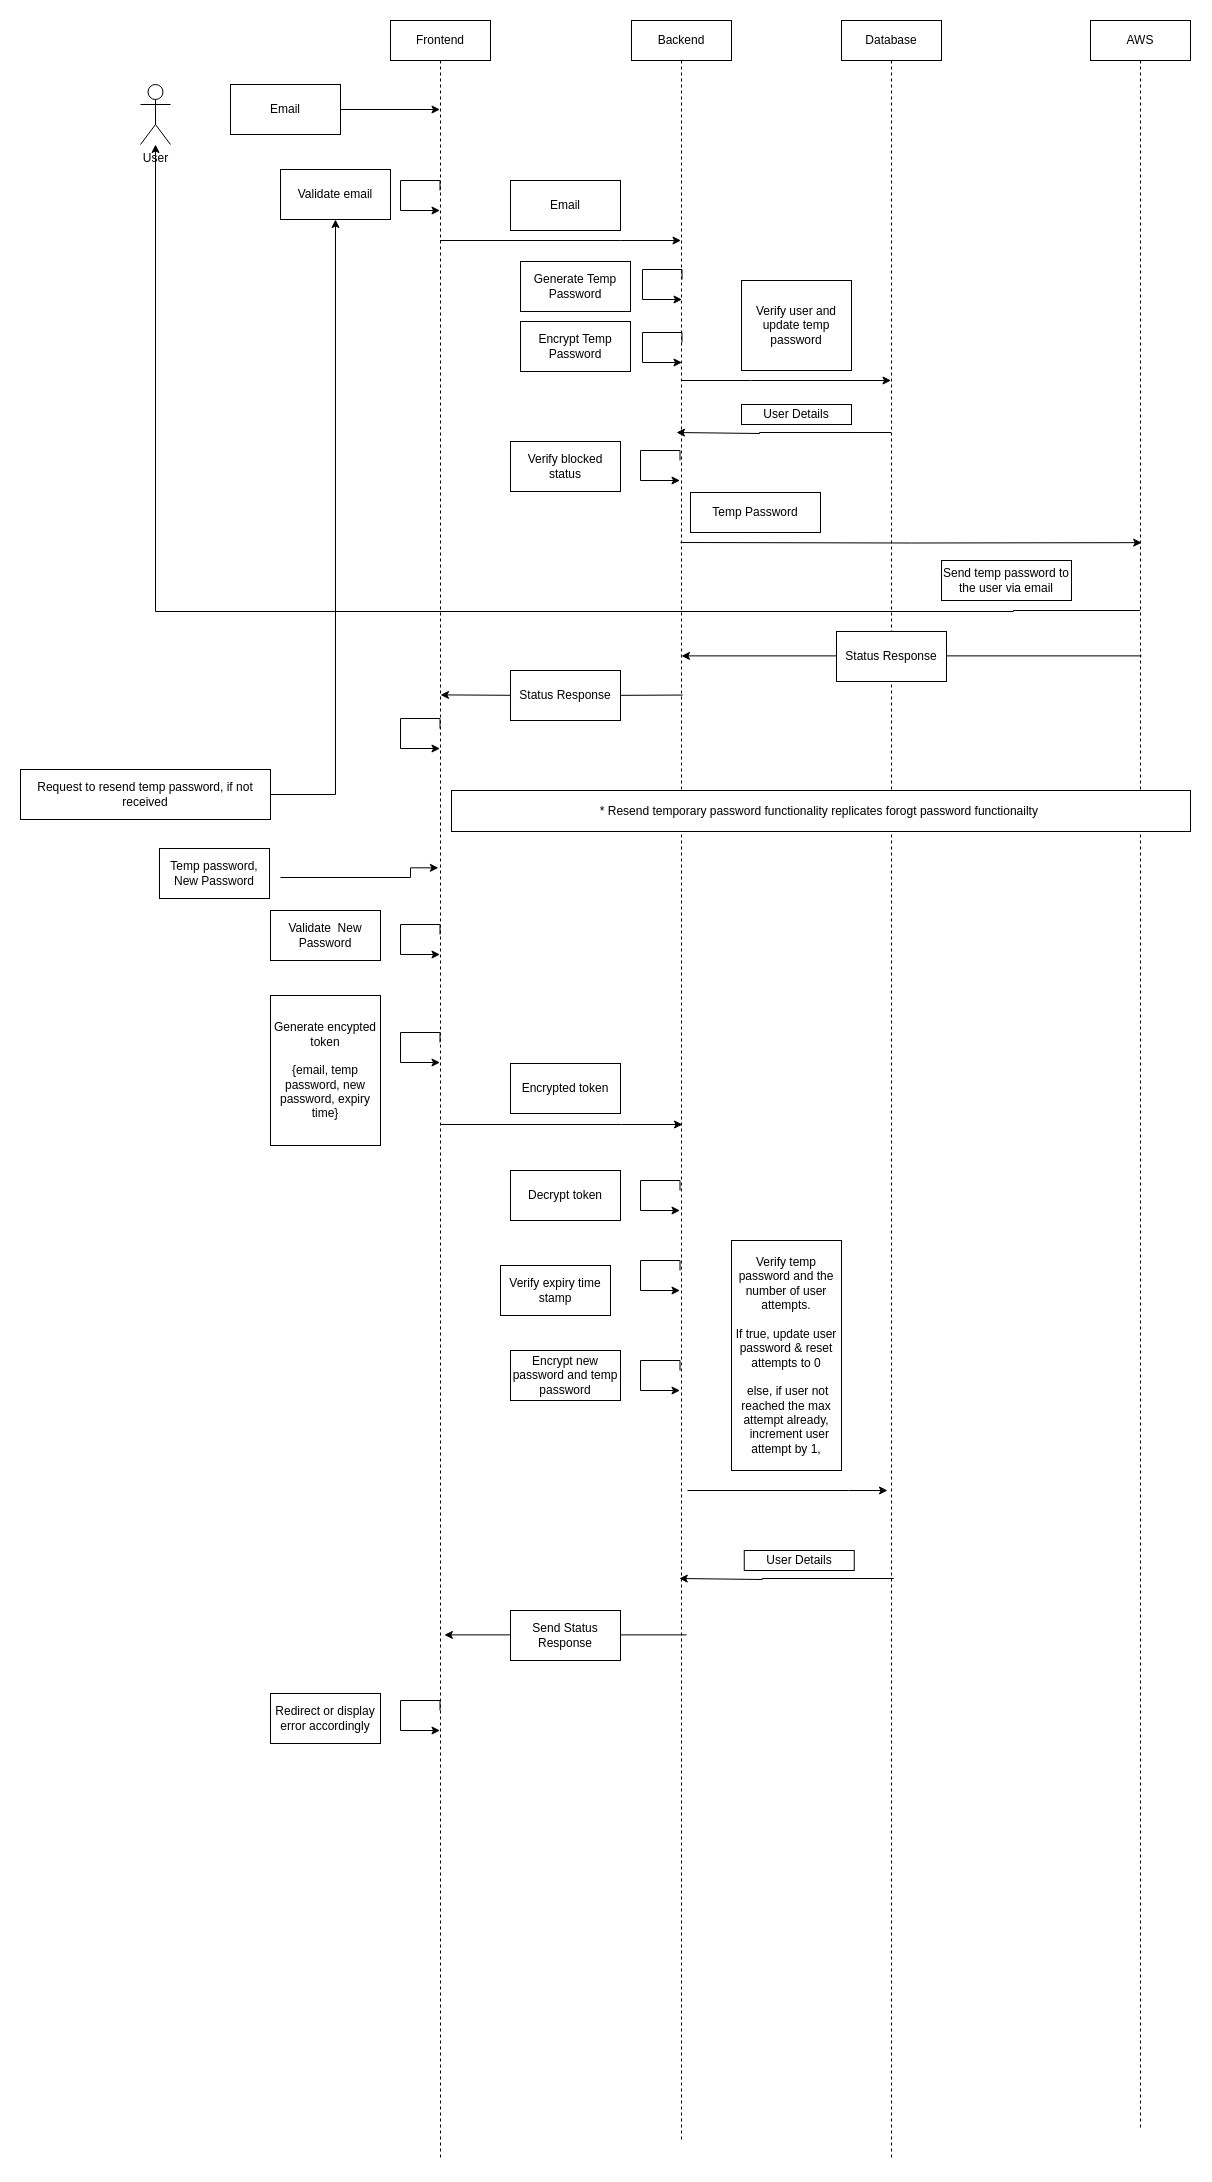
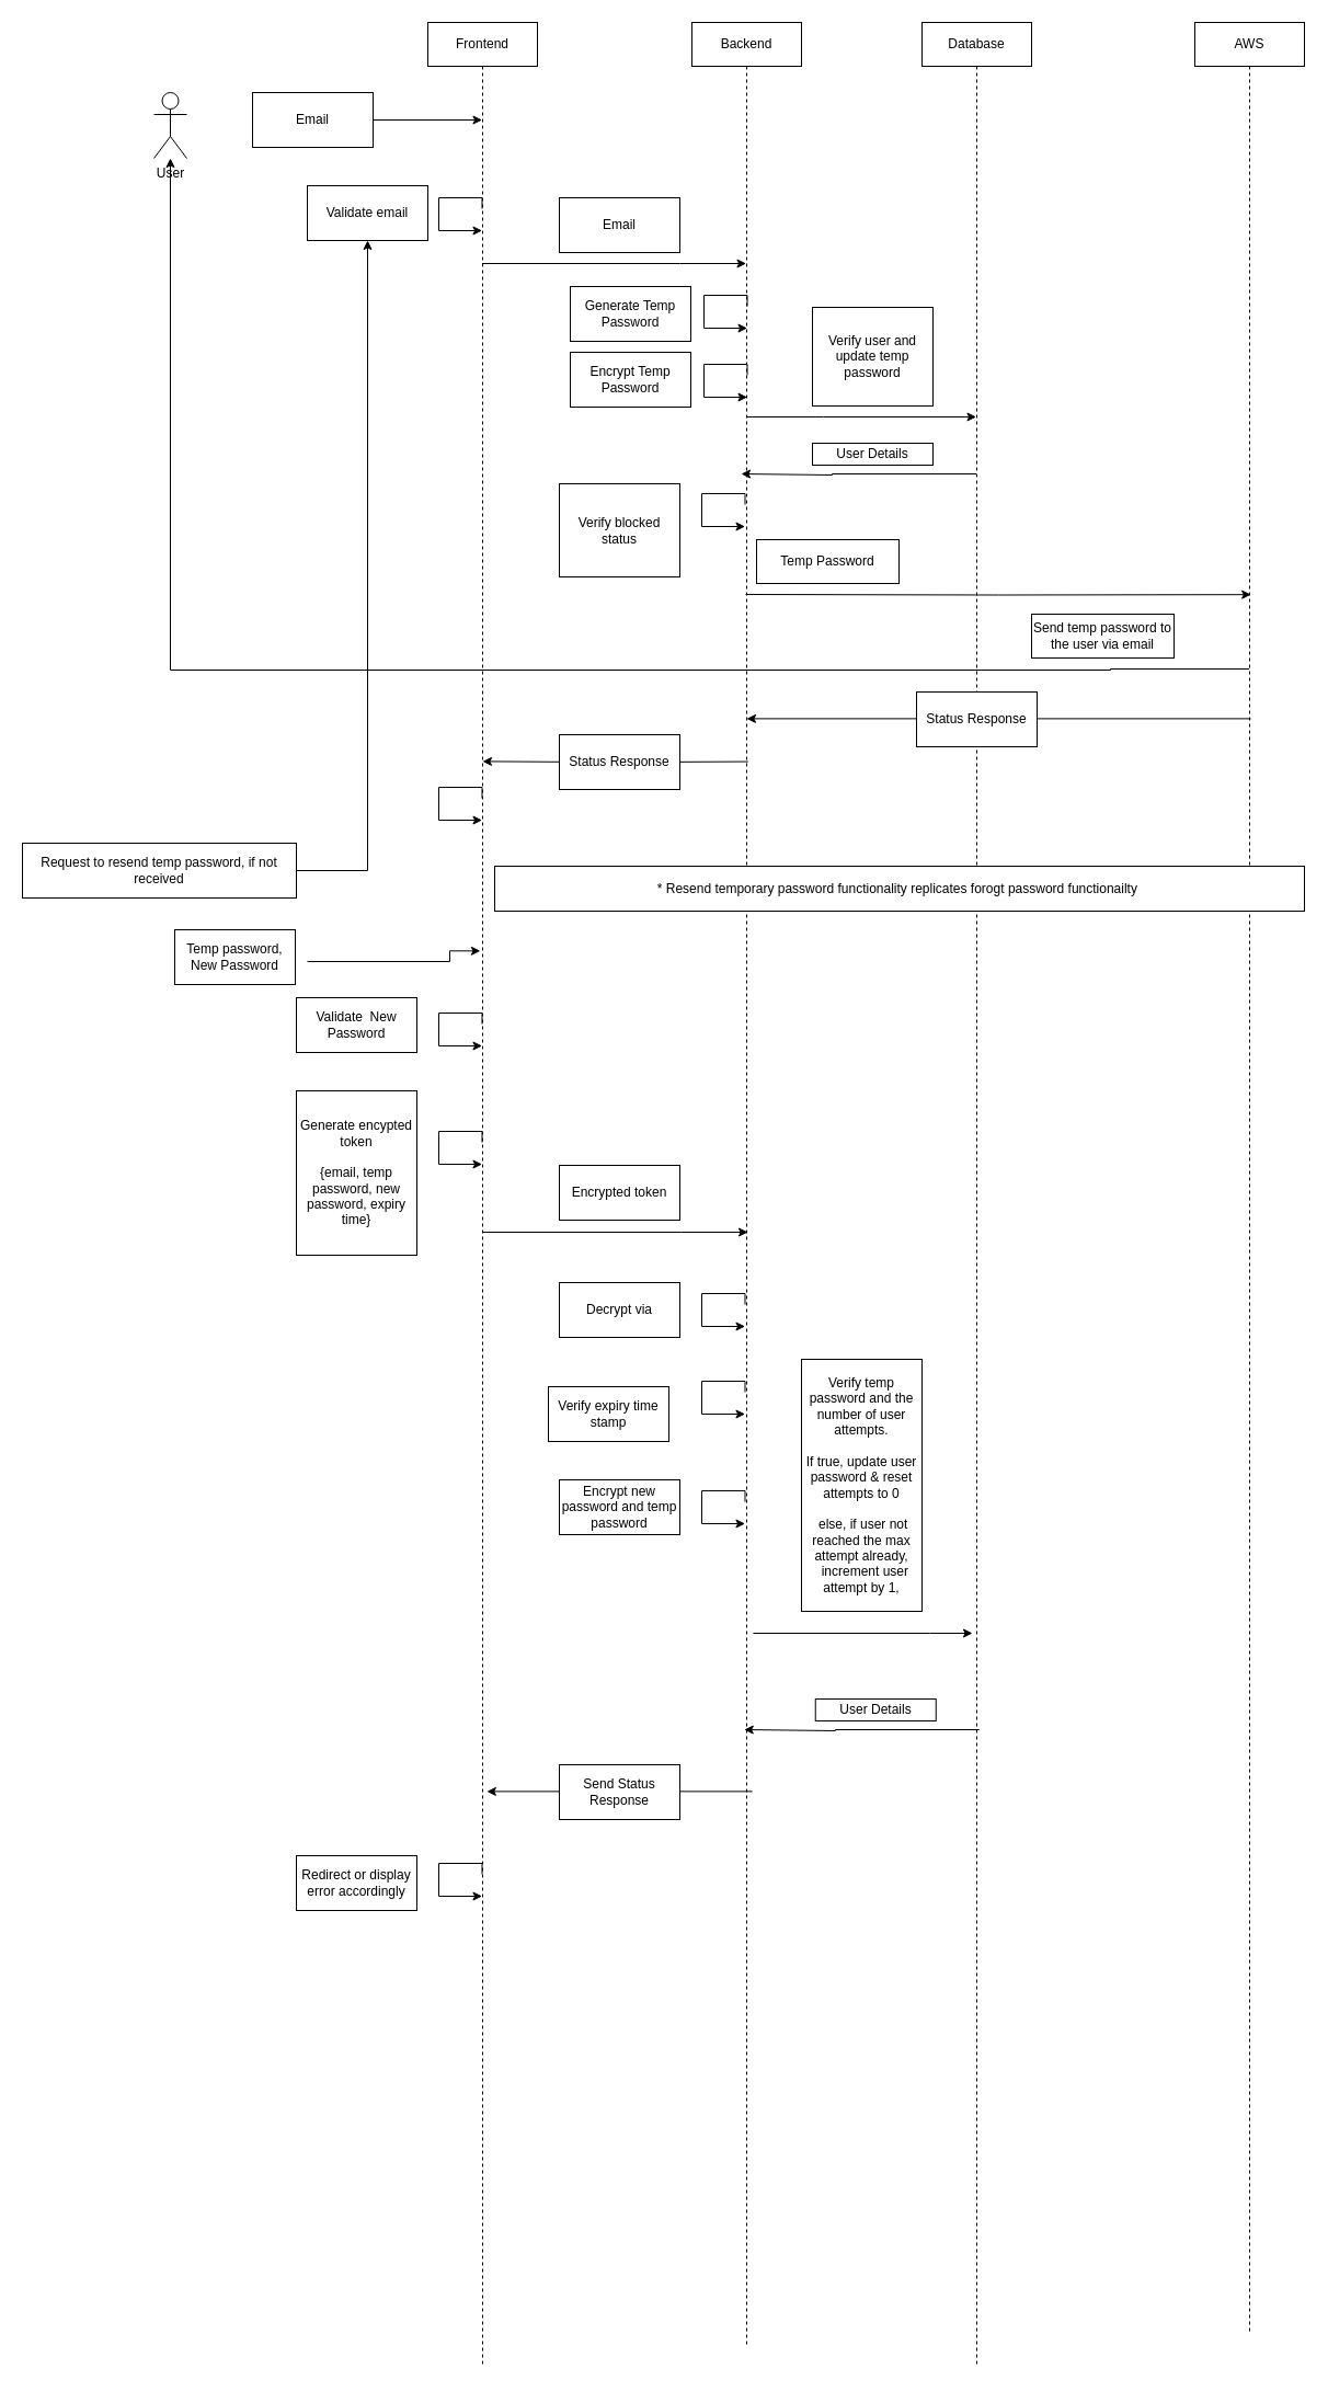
- <mxCell id="24" value="Verify blocked status" style="html=1;whiteSpace=wrap;" vertex="1" parent="1"><mxGeometry x="510" y="441" width="110" height="50" as="geometry" /></mxCell>
+ <mxCell id="24" value="Verify blocked status" style="html=1;whiteSpace=wrap;" vertex="1" parent="1"><mxGeometry x="510" y="441" width="110" height="85" as="geometry" /></mxCell>
- <mxCell id="38" value="Decrypt token" style="html=1;whiteSpace=wrap;" vertex="1" parent="1"><mxGeometry x="510" y="1170" width="110" height="50" as="geometry" /></mxCell>
+ <mxCell id="38" value="Decrypt via" style="html=1;whiteSpace=wrap;" vertex="1" parent="1"><mxGeometry x="510" y="1170" width="110" height="50" as="geometry" /></mxCell>
